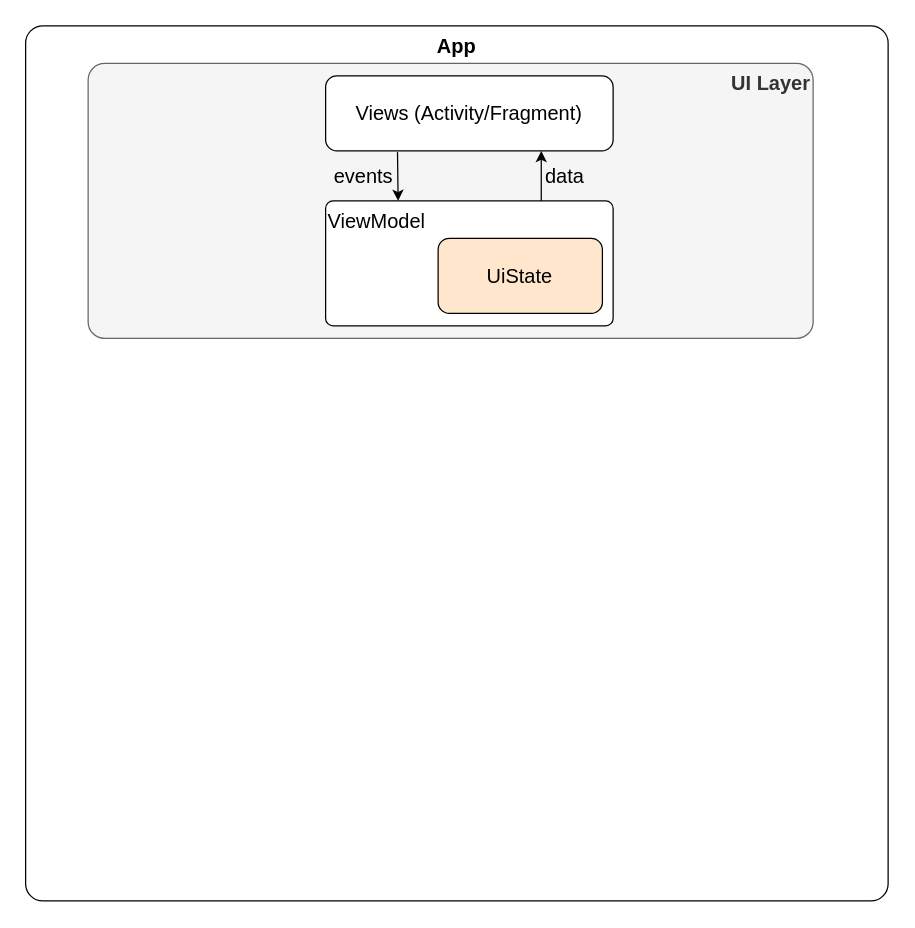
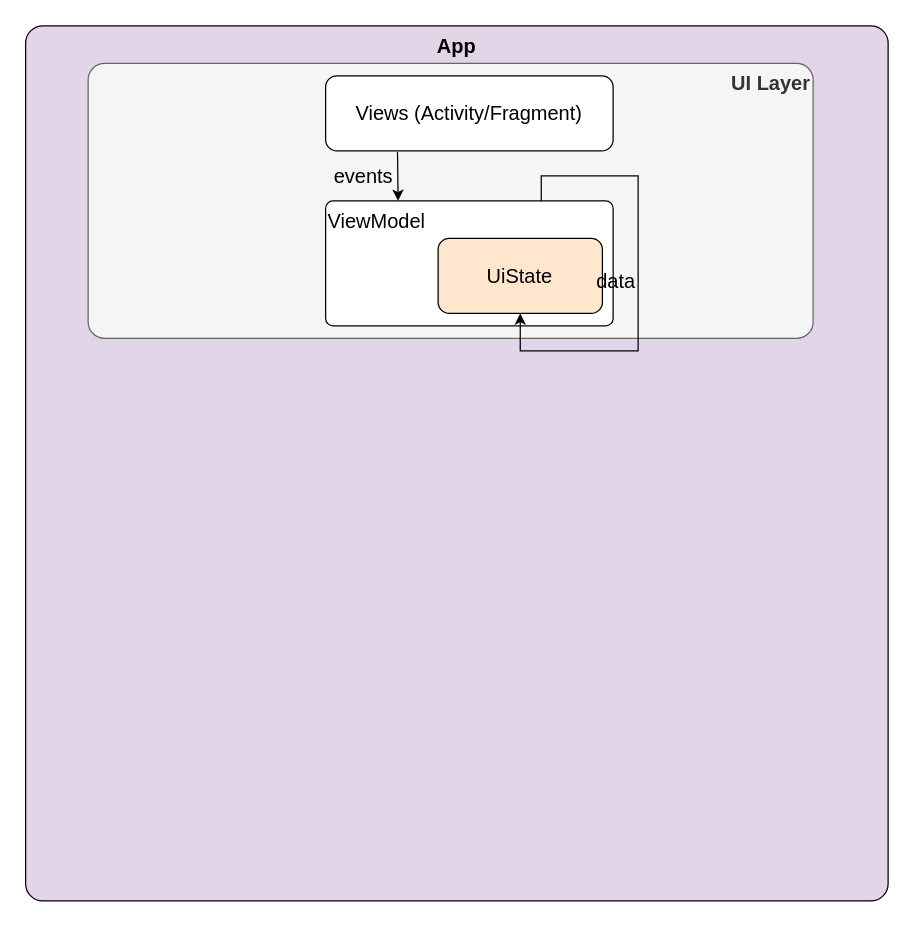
- <mxCell id="9" value="data" style="edgeStyle=orthogonalEdgeStyle;rounded=0;orthogonalLoop=1;jettySize=auto;html=1;exitX=0.75;exitY=0;exitDx=0;exitDy=0;entryX=0.75;entryY=1;entryDx=0;entryDy=0;labelBackgroundColor=none;fontSize=16;" edge="1" parent="1" source="5" target="8"><mxGeometry y="-18" relative="1" as="geometry"><mxPoint as="offset" /></mxGeometry></mxCell>
+ <mxCell id="9" value="data" style="edgeStyle=orthogonalEdgeStyle;rounded=0;orthogonalLoop=1;jettySize=auto;html=1;exitX=0.75;exitY=0;exitDx=0;exitDy=0;labelBackgroundColor=none;fontSize=16;" edge="1" parent="1" source="5" target="6"><mxGeometry y="-18" relative="1" as="geometry"><mxPoint as="offset" /></mxGeometry></mxCell>
- <mxCell id="2" value="&lt;span style=&quot;font-size: 16px;&quot;&gt;&lt;b&gt;App&lt;/b&gt;&lt;/span&gt;" style="rounded=1;whiteSpace=wrap;html=1;verticalAlign=top;arcSize=2;" vertex="1" parent="1"><mxGeometry x="20" y="20" width="690" height="700" as="geometry" /></mxCell>
+ <mxCell id="2" value="&lt;span style=&quot;font-size: 16px;&quot;&gt;&lt;b&gt;App&lt;/b&gt;&lt;/span&gt;" style="rounded=1;whiteSpace=wrap;html=1;verticalAlign=top;arcSize=2;fillColor=#e1d5e7;" vertex="1" parent="1"><mxGeometry x="20" y="20" width="690" height="700" as="geometry" /></mxCell>
